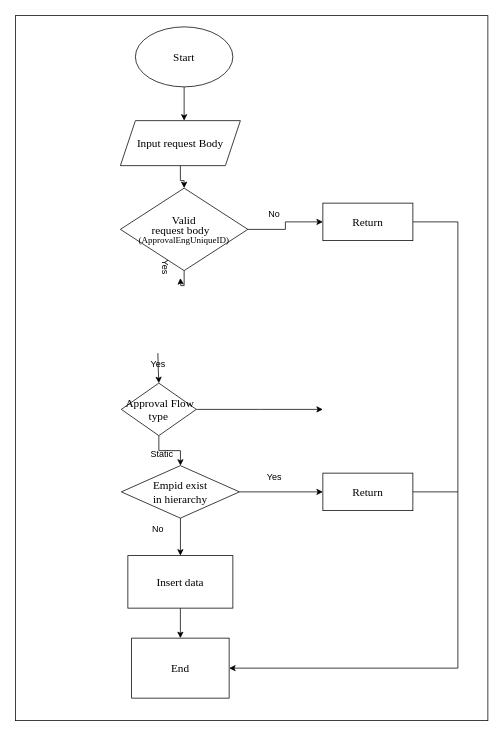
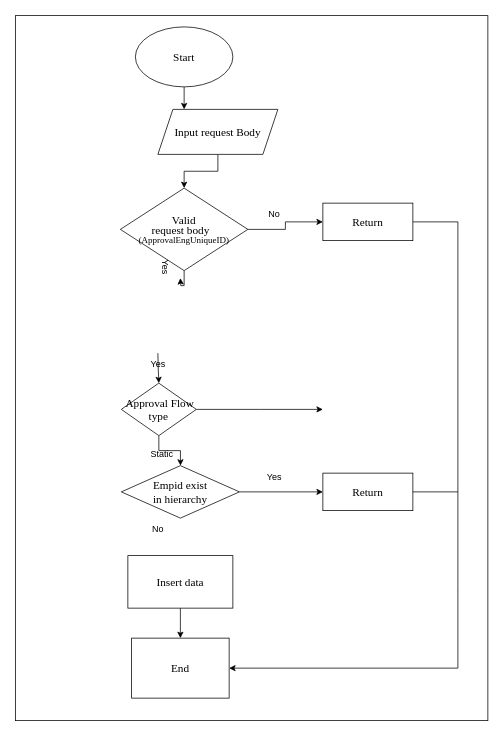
- <mxCell id="6" value="&lt;font face=&quot;Times New Roman&quot; style=&quot;font-size: 15px;&quot;&gt;Input request Body&lt;/font&gt;" style="shape=parallelogram;perimeter=parallelogramPerimeter;whiteSpace=wrap;html=1;fixedSize=1;" parent="1" vertex="1"><mxGeometry x="160" y="160" width="160" height="60" as="geometry" /></mxCell>
+ <mxCell id="6" value="&lt;font face=&quot;Times New Roman&quot; style=&quot;font-size: 15px;&quot;&gt;Input request Body&lt;/font&gt;" style="shape=parallelogram;perimeter=parallelogramPerimeter;whiteSpace=wrap;html=1;fixedSize=1;" parent="1" vertex="1"><mxGeometry x="210" y="145" width="160" height="60" as="geometry" /></mxCell>
- <mxCell id="24" style="edgeStyle=orthogonalEdgeStyle;rounded=0;orthogonalLoop=1;jettySize=auto;html=1;" parent="1" source="25" target="15" edge="1"><mxGeometry relative="1" as="geometry" /></mxCell>
